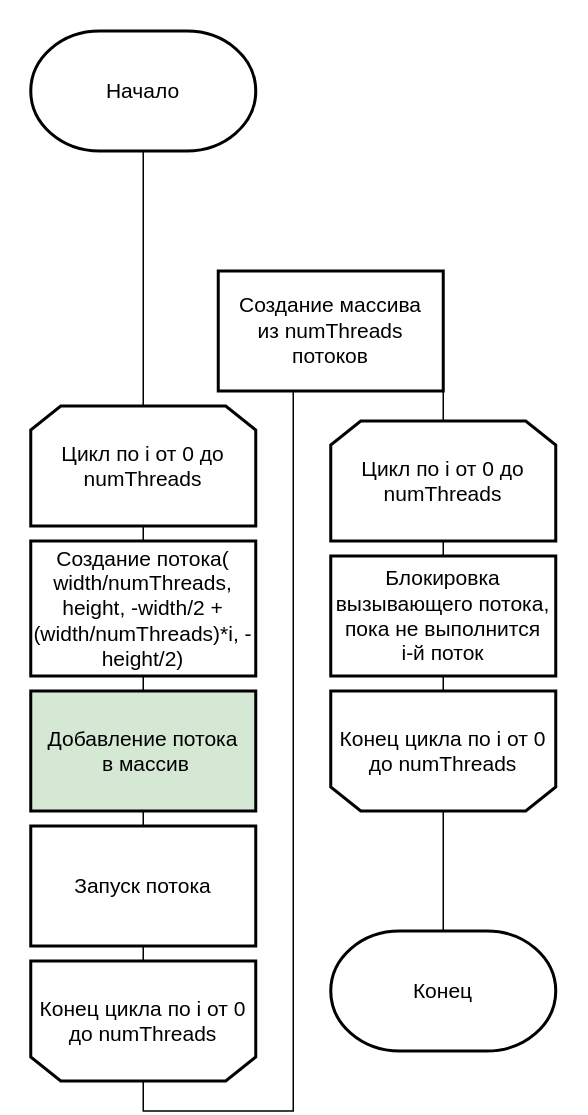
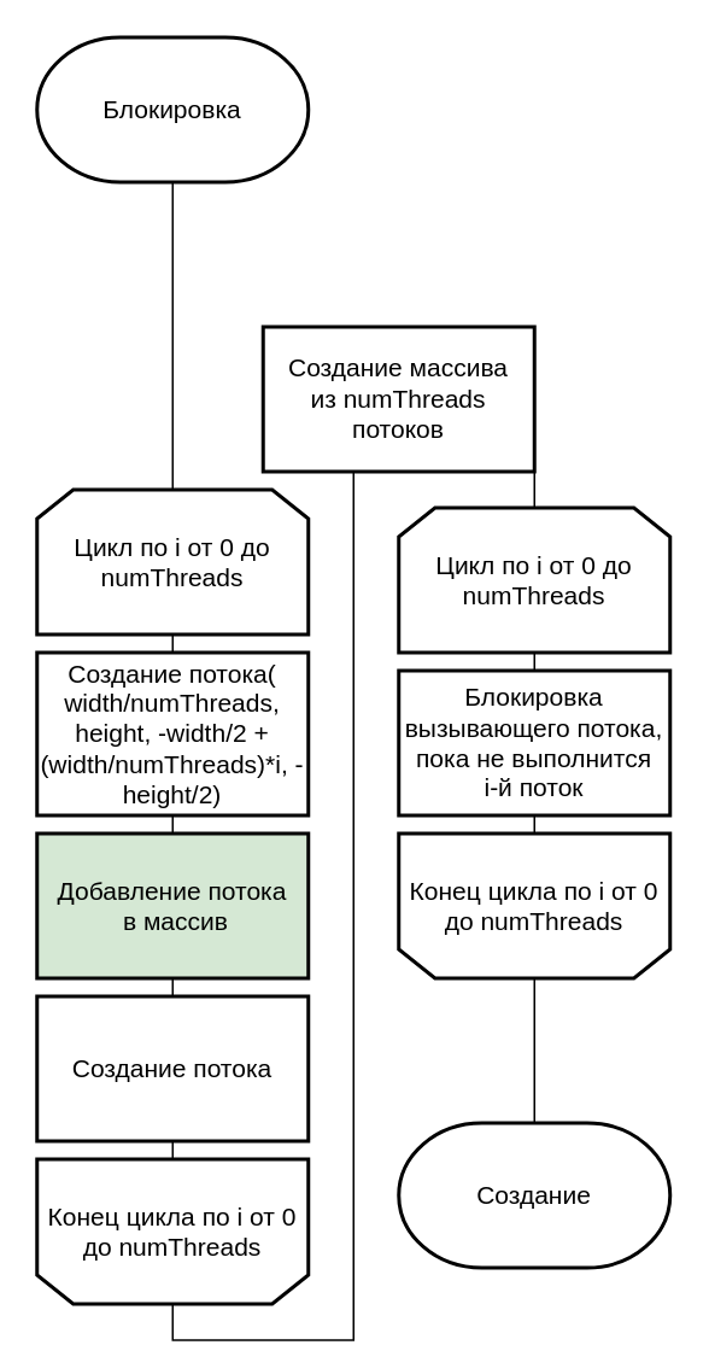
- <mxCell id="6" value="&lt;font style=&quot;font-size: 14px&quot;&gt;Начало&lt;/font&gt;" style="strokeWidth=2;html=1;shape=mxgraph.flowchart.terminator;whiteSpace=wrap;fontSize=14;fontFamily=Helvetica;" parent="1" vertex="1"><mxGeometry x="20" y="20" width="150" height="80" as="geometry" /></mxCell>
+ <mxCell id="6" value="&lt;font style=&quot;font-size: 14px&quot;&gt;Блокировка&lt;/font&gt;" style="strokeWidth=2;html=1;shape=mxgraph.flowchart.terminator;whiteSpace=wrap;fontSize=14;fontFamily=Helvetica;" parent="1" vertex="1"><mxGeometry x="20" y="20" width="150" height="80" as="geometry" /></mxCell>
- <mxCell id="11" value="Запуск потока" style="rounded=0;whiteSpace=wrap;html=1;strokeWidth=2;fontSize=14;" parent="1" vertex="1"><mxGeometry x="20" y="550" width="150" height="80" as="geometry" /></mxCell>
+ <mxCell id="11" value="Создание потока" style="rounded=0;whiteSpace=wrap;html=1;strokeWidth=2;fontSize=14;" parent="1" vertex="1"><mxGeometry x="20" y="550" width="150" height="80" as="geometry" /></mxCell>
- <mxCell id="5" value="Конец" style="strokeWidth=2;html=1;shape=mxgraph.flowchart.terminator;whiteSpace=wrap;fontSize=14;" parent="1" vertex="1"><mxGeometry x="220" y="620" width="150" height="80" as="geometry" /></mxCell>
+ <mxCell id="5" value="Создание" style="strokeWidth=2;html=1;shape=mxgraph.flowchart.terminator;whiteSpace=wrap;fontSize=14;" parent="1" vertex="1"><mxGeometry x="220" y="620" width="150" height="80" as="geometry" /></mxCell>
